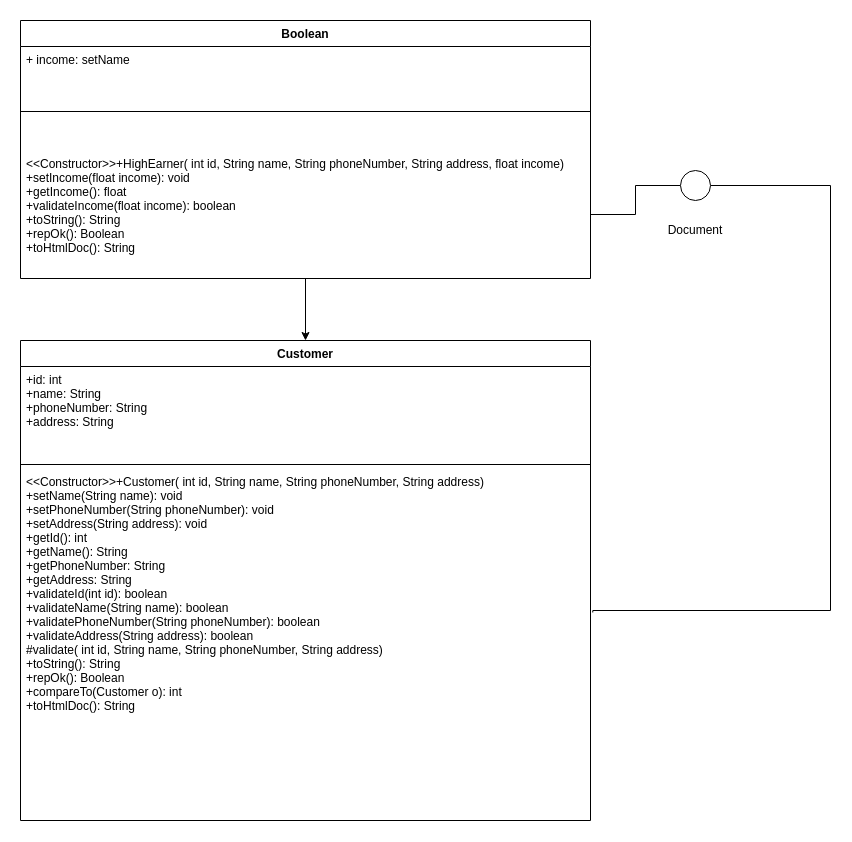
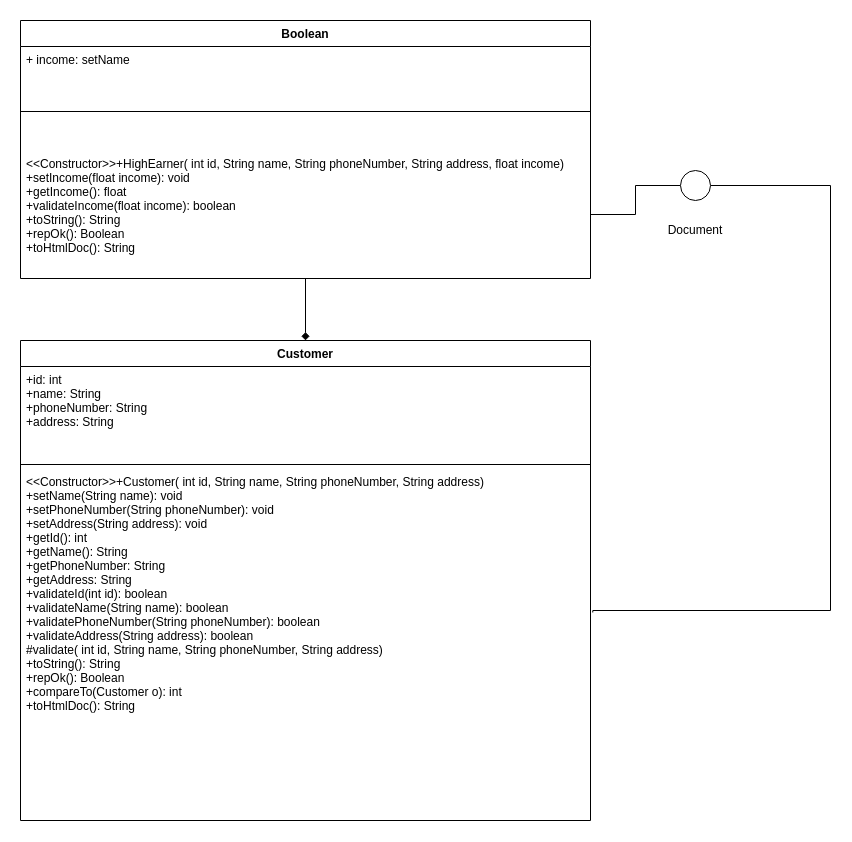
- <mxCell id="6" style="edgeStyle=orthogonalEdgeStyle;rounded=0;orthogonalLoop=1;jettySize=auto;html=1;entryX=0.5;entryY=0;entryDx=0;entryDy=0;" edge="1" parent="1" source="7" target="11"><mxGeometry relative="1" as="geometry" /></mxCell>
+ <mxCell id="6" style="edgeStyle=orthogonalEdgeStyle;rounded=0;orthogonalLoop=1;jettySize=auto;html=1;entryX=0.5;entryY=0;entryDx=0;entryDy=0;endArrow=diamond;" edge="1" parent="1" source="7" target="11"><mxGeometry relative="1" as="geometry" /></mxCell>
